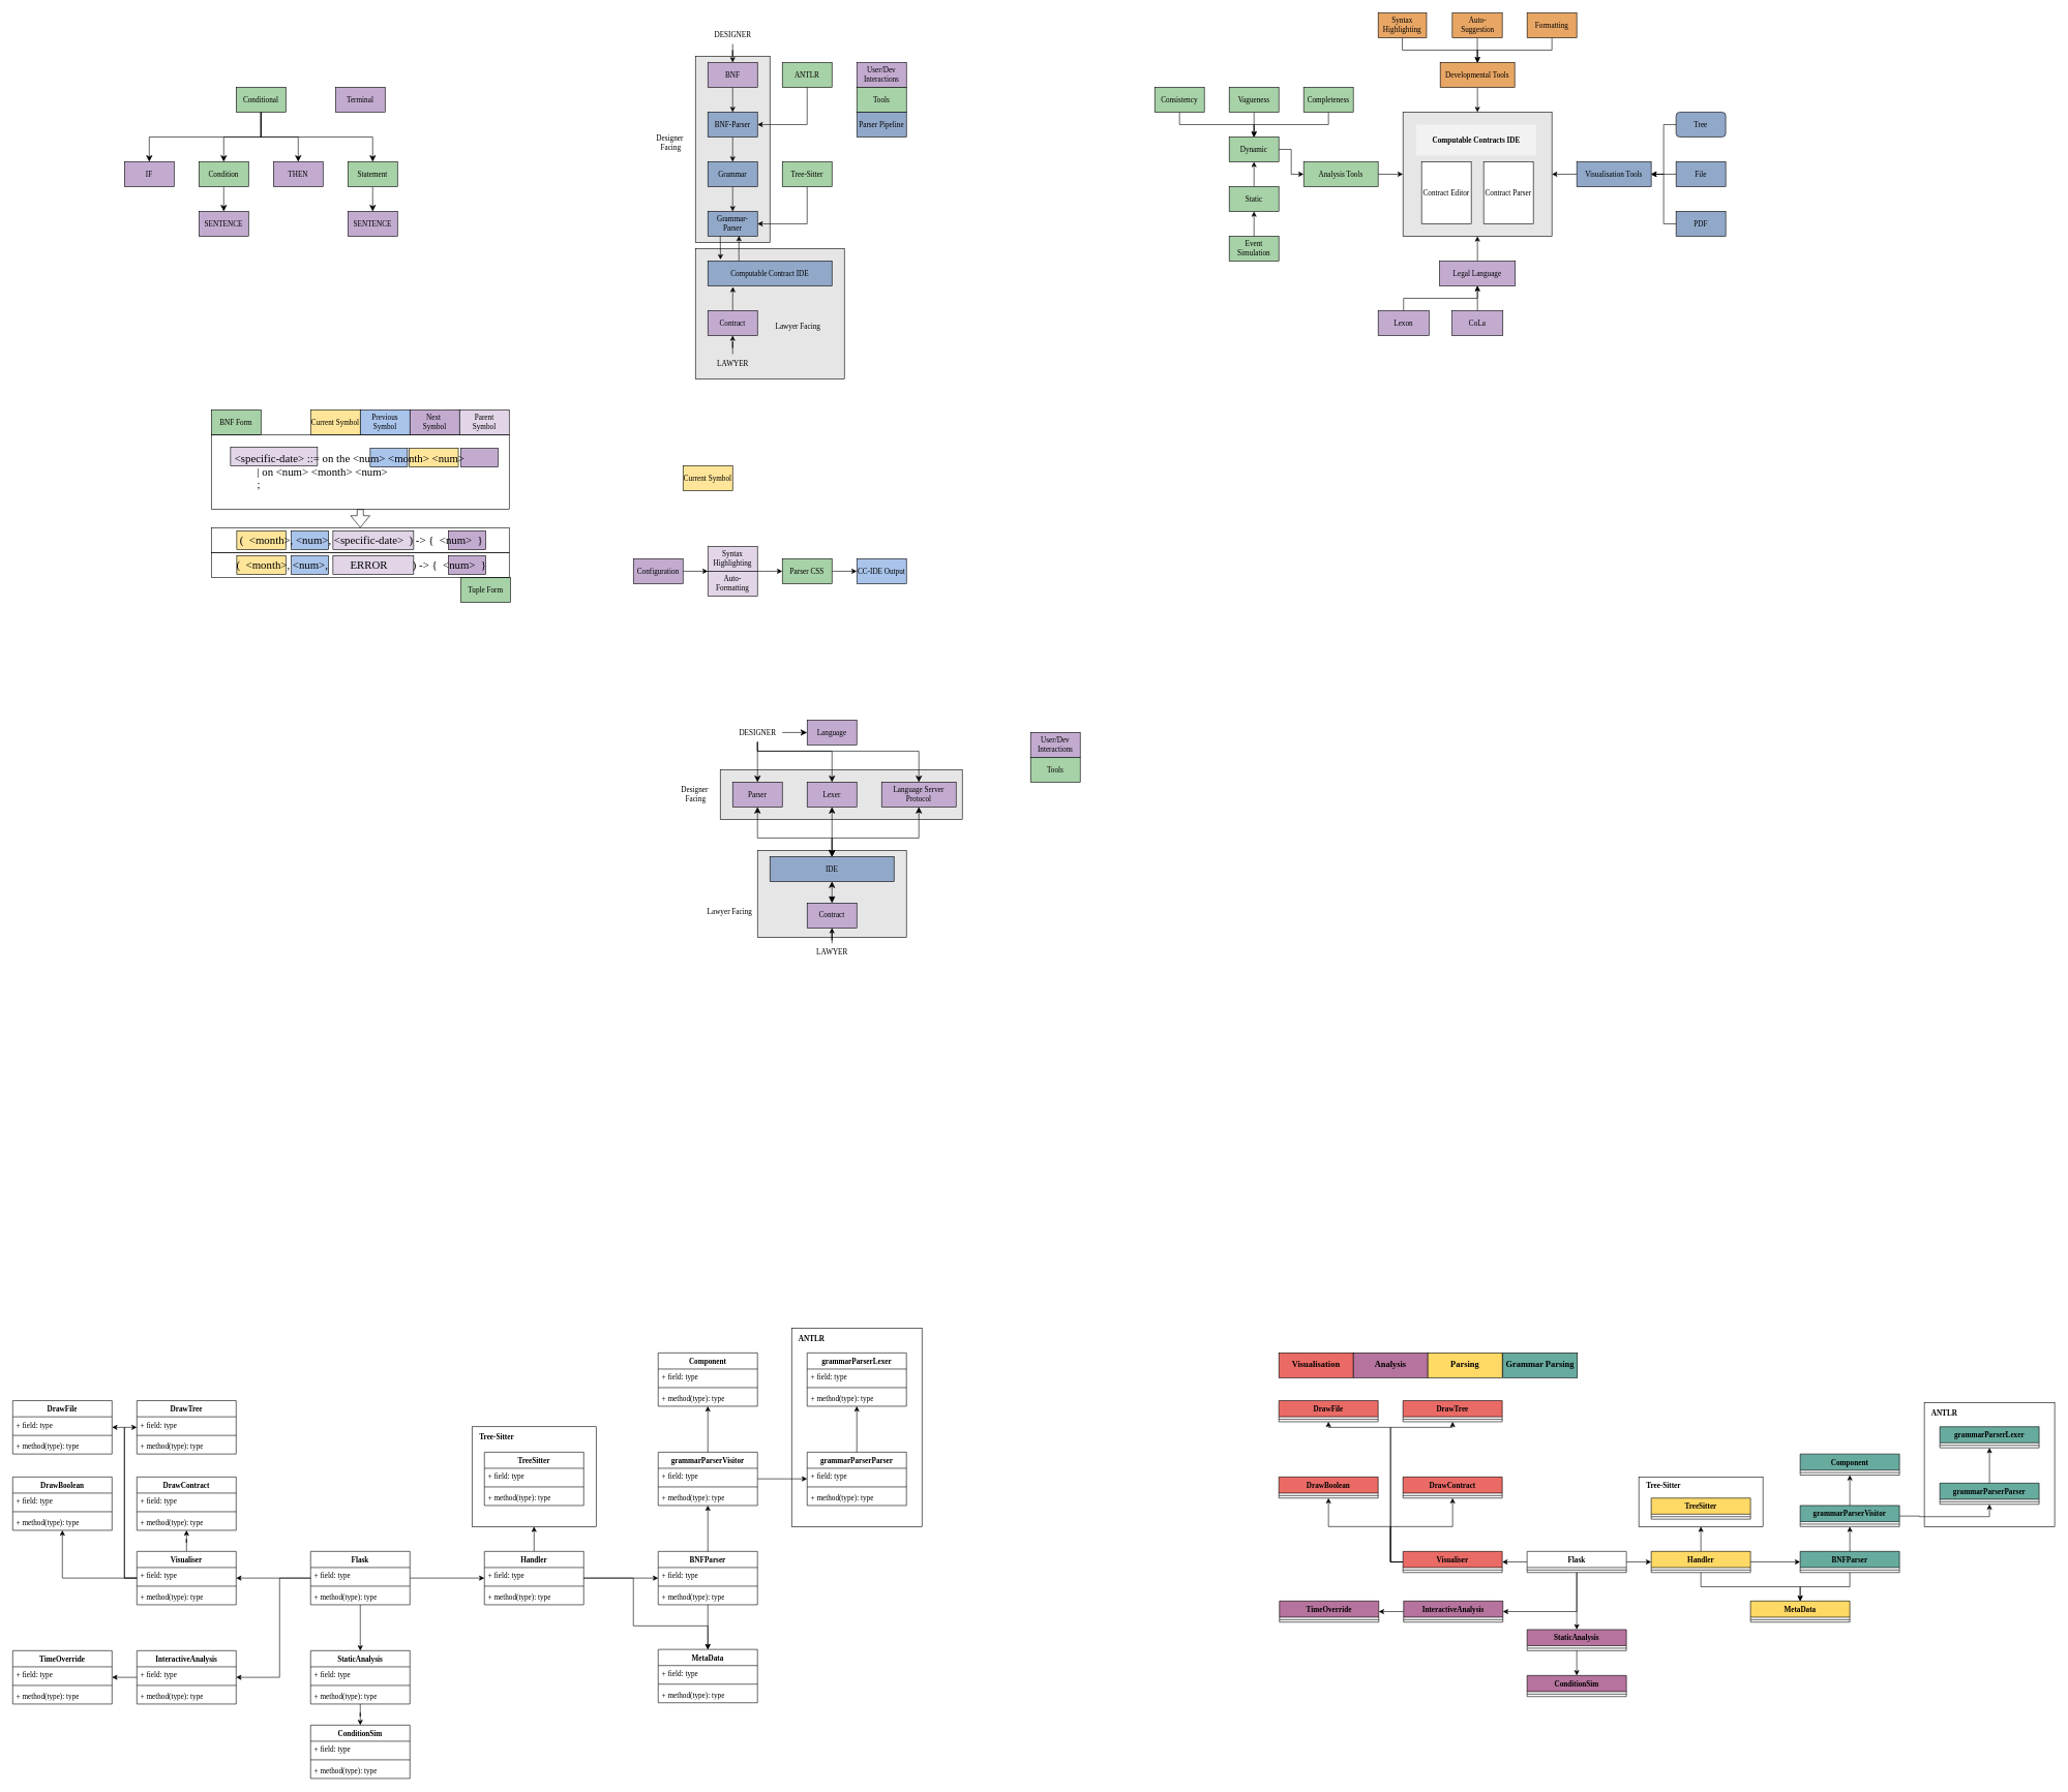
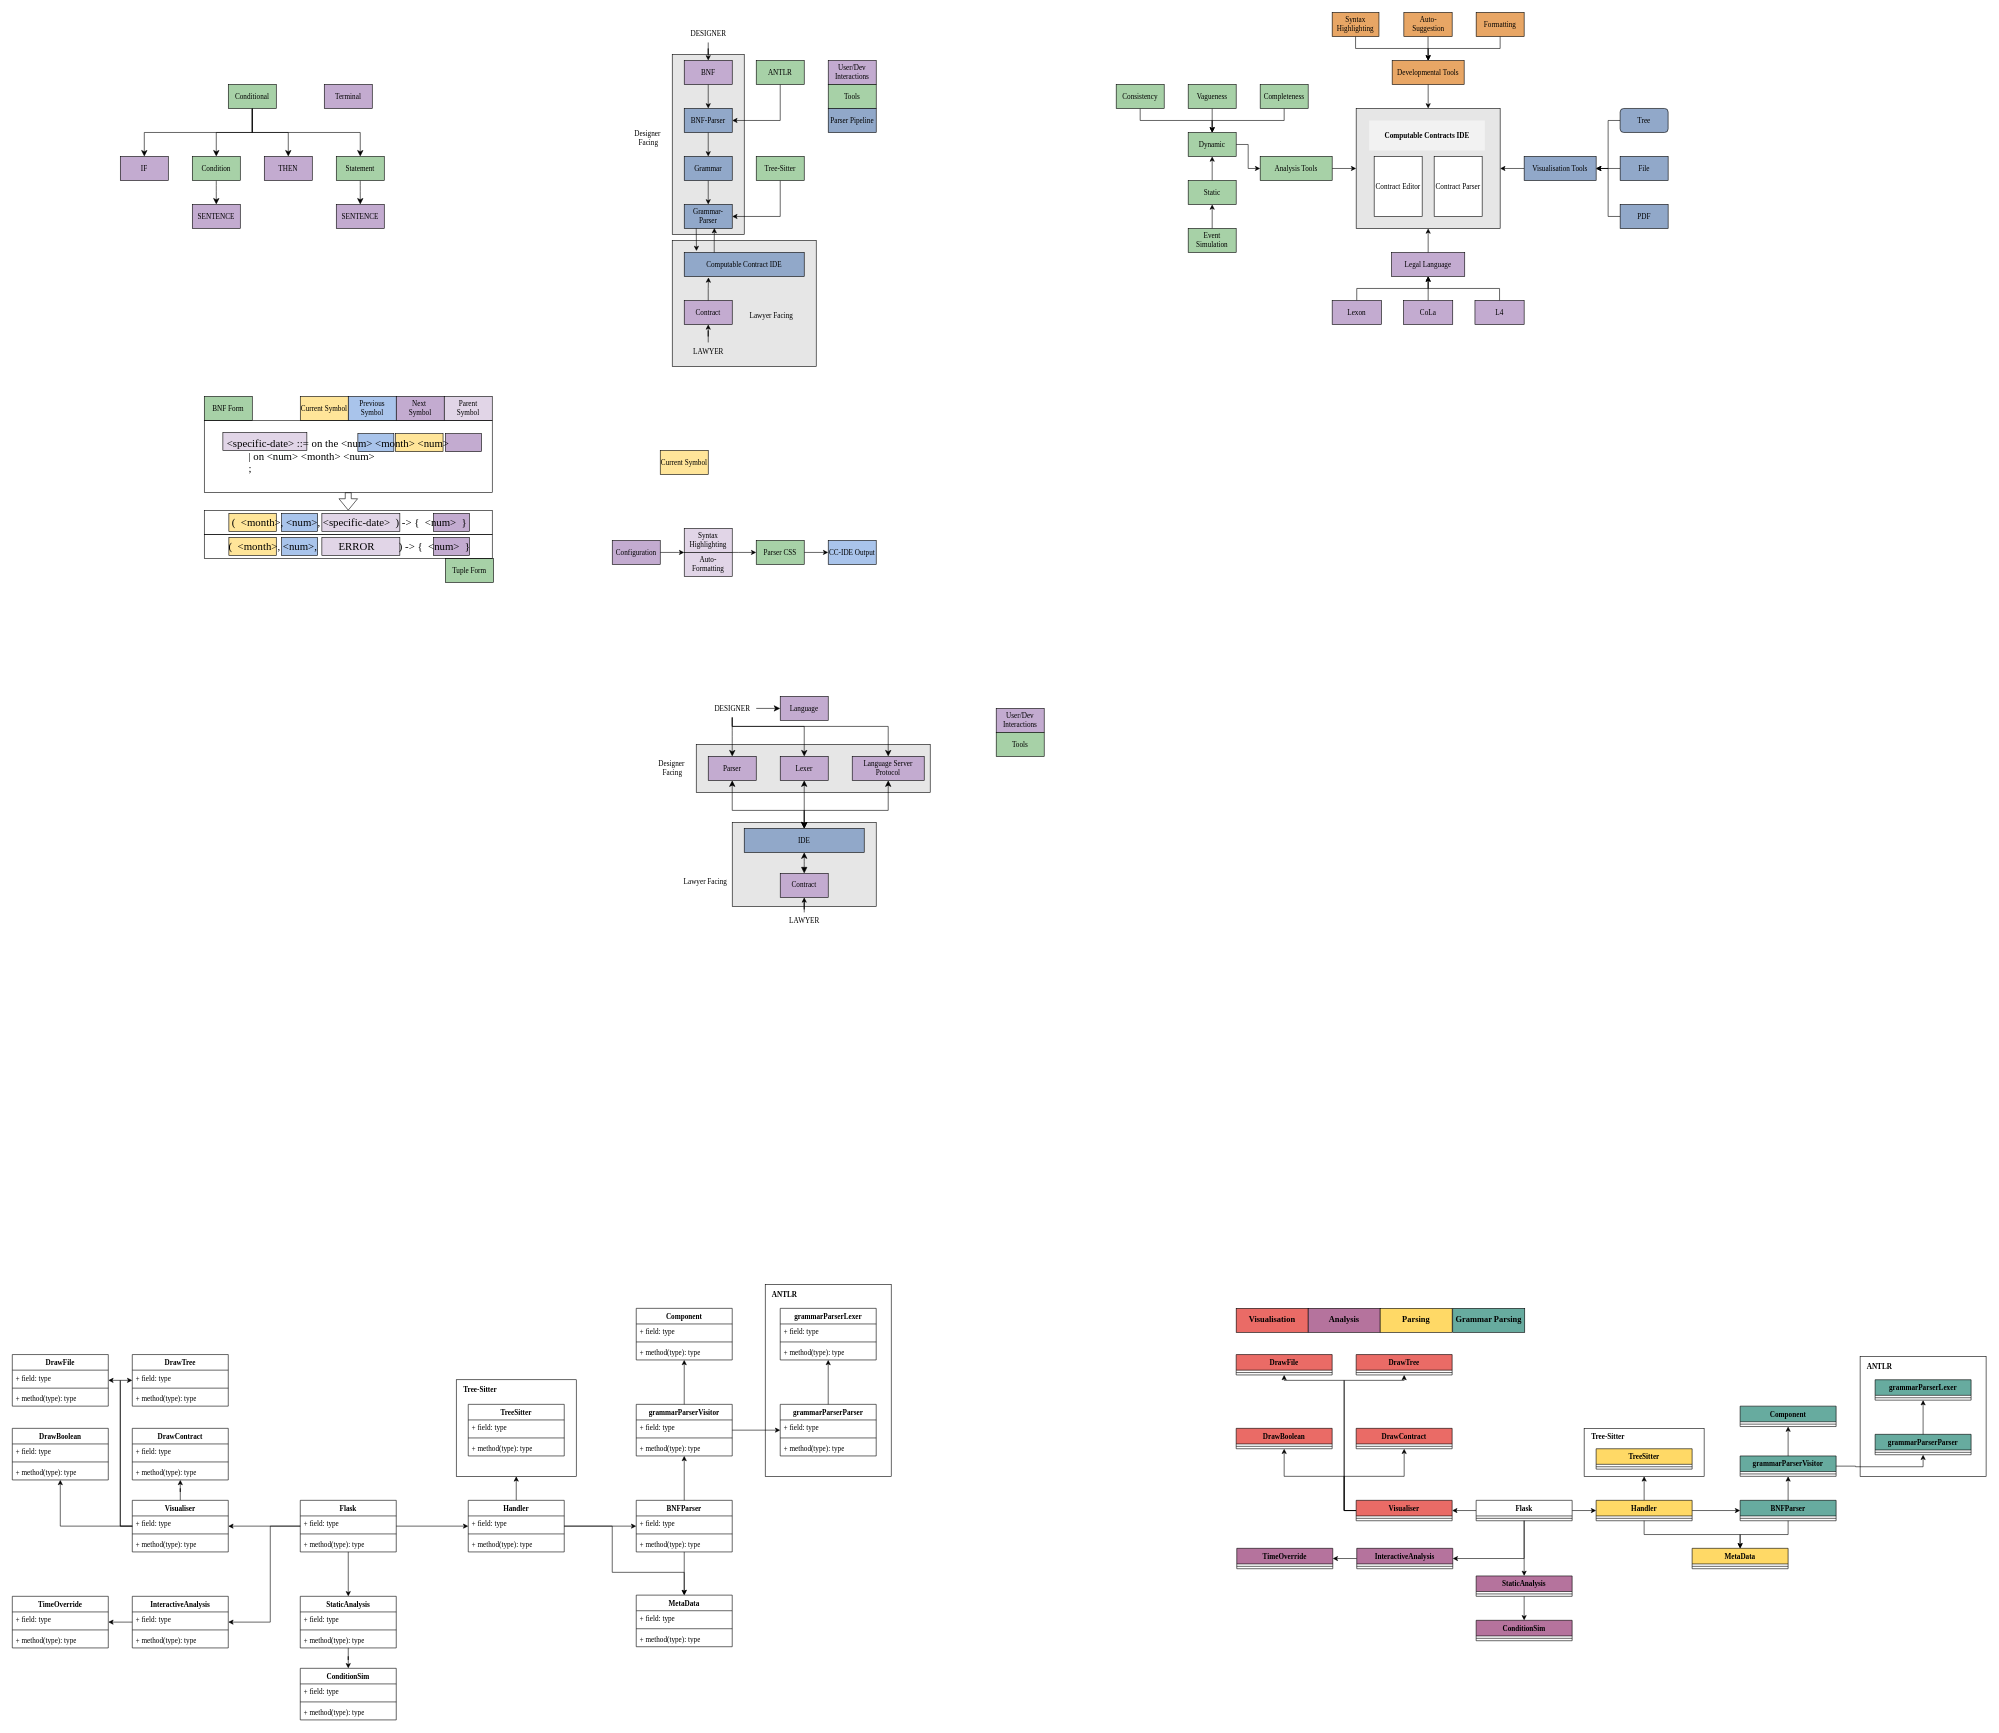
+ <mxCell id="66" style="edgeStyle=orthogonalEdgeStyle;rounded=0;orthogonalLoop=1;jettySize=auto;html=1;entryX=0.5;entryY=1;entryDx=0;entryDy=0;exitX=0.5;exitY=0;exitDx=0;exitDy=0;" parent="1" source="67" target="36" edge="1"><mxGeometry relative="1" as="geometry" /></mxCell>
+ <mxCell id="67" value="&lt;font face=&quot;Avenir&quot;&gt;L4&lt;/font&gt;" style="rounded=0;whiteSpace=wrap;html=1;fillColor=#C3ABD0;" parent="1" vertex="1"><mxGeometry x="2458" y="500" width="82" height="40" as="geometry" /></mxCell>
